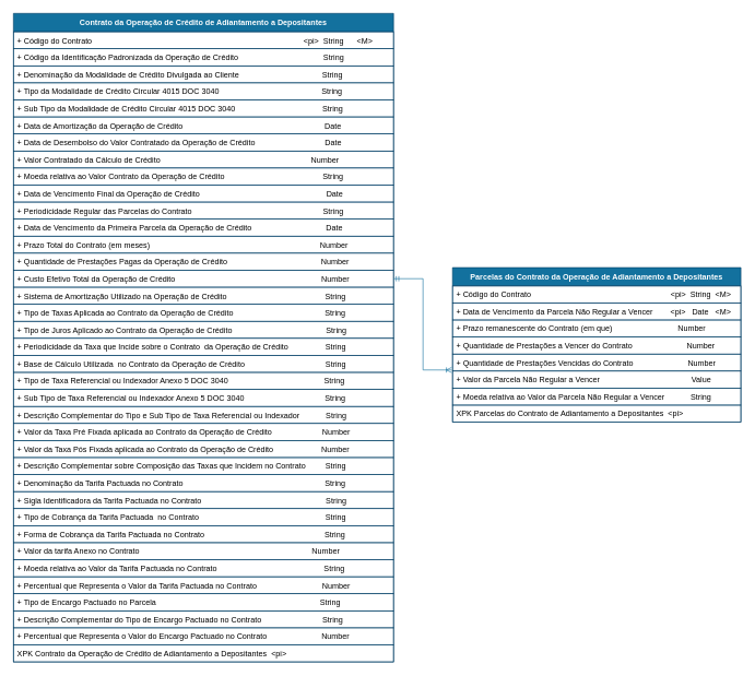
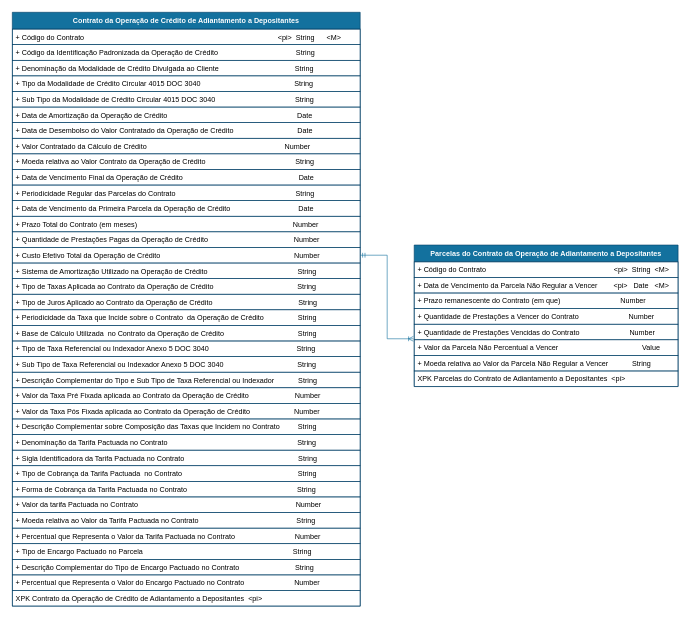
- <mxCell id="8" value="+ Valor da Parcela Não Regular a Vencer                                          Value" style="text;fillColor=none;align=left;verticalAlign=top;spacingLeft=4;spacingRight=4;overflow=hidden;rotatable=0;points=[[0,0.5],[1,0.5]];portConstraint=eastwest;strokeColor=#003F66;" parent="2" vertex="1"><mxGeometry y="158" width="440" height="26" as="geometry" /></mxCell>
+ <mxCell id="8" value="+ Valor da Parcela Não Percentual a Vencer                                          Value" style="text;fillColor=none;align=left;verticalAlign=top;spacingLeft=4;spacingRight=4;overflow=hidden;rotatable=0;points=[[0,0.5],[1,0.5]];portConstraint=eastwest;strokeColor=#003F66;" parent="2" vertex="1"><mxGeometry y="158" width="440" height="26" as="geometry" /></mxCell>
- <mxCell id="42" value="+ Valor da tarifa Anexo no Contrato                                                                               Number" style="text;fillColor=none;align=left;verticalAlign=top;spacingLeft=4;spacingRight=4;overflow=hidden;rotatable=0;points=[[0,0.5],[1,0.5]];portConstraint=eastwest;strokeColor=#003F66;" parent="11" vertex="1"><mxGeometry y="808" width="580" height="26" as="geometry" /></mxCell>
+ <mxCell id="42" value="+ Valor da tarifa Pactuada no Contrato                                                                               Number" style="text;fillColor=none;align=left;verticalAlign=top;spacingLeft=4;spacingRight=4;overflow=hidden;rotatable=0;points=[[0,0.5],[1,0.5]];portConstraint=eastwest;strokeColor=#003F66;" parent="11" vertex="1"><mxGeometry y="808" width="580" height="26" as="geometry" /></mxCell>
